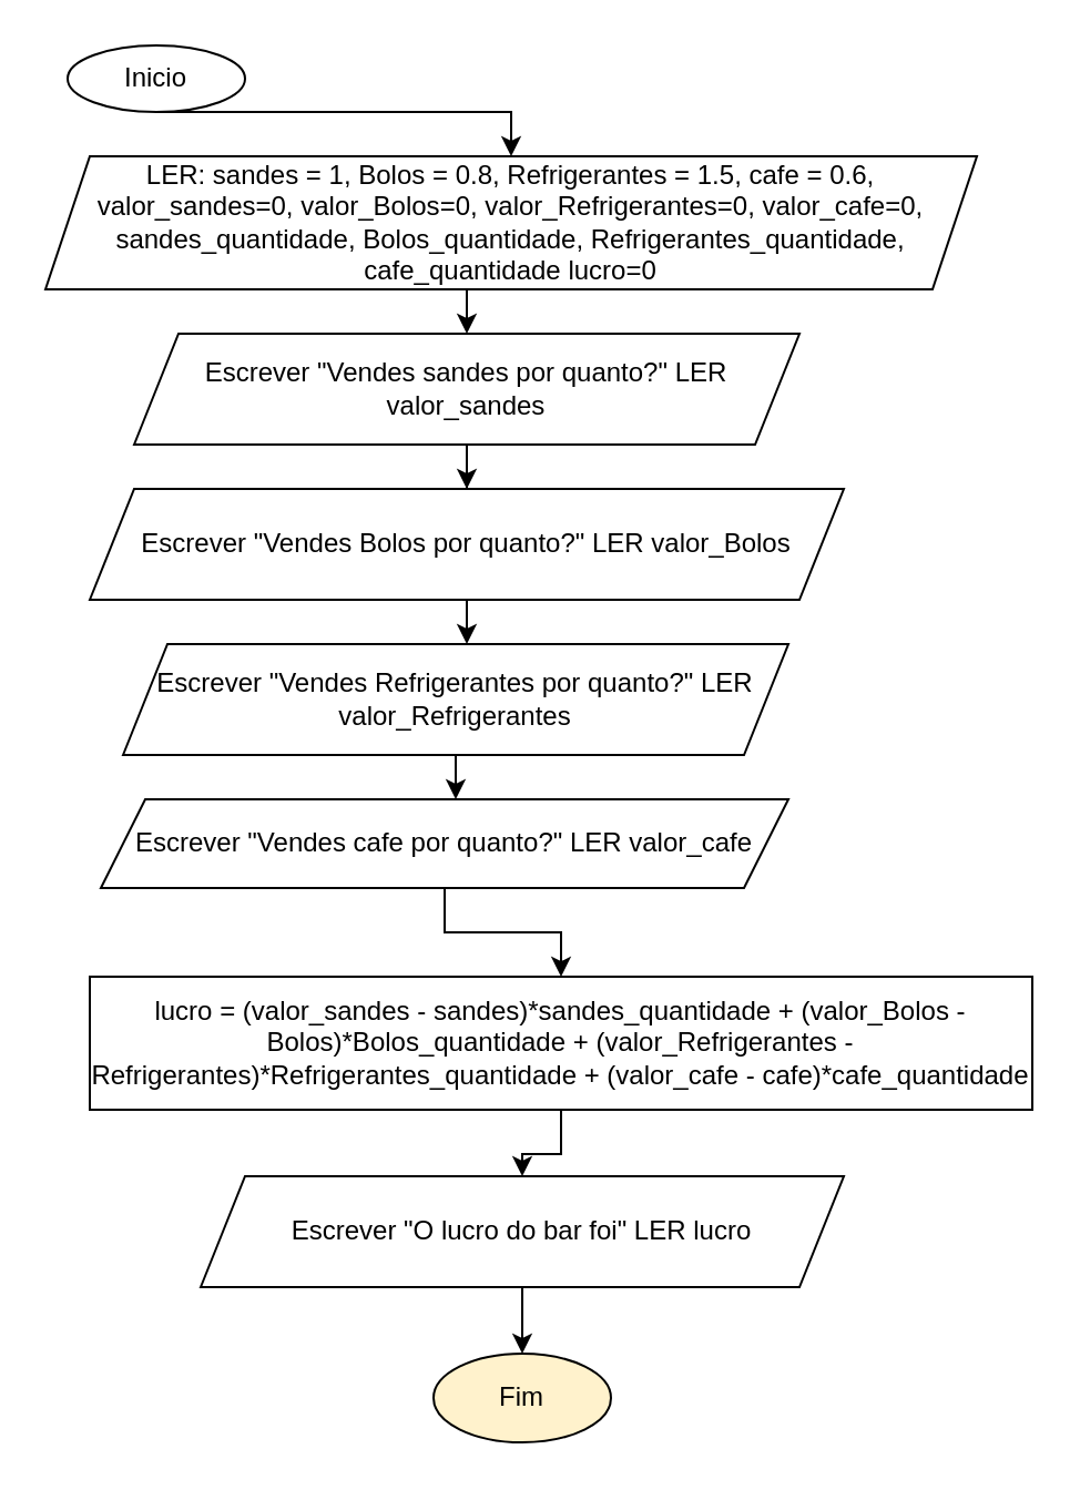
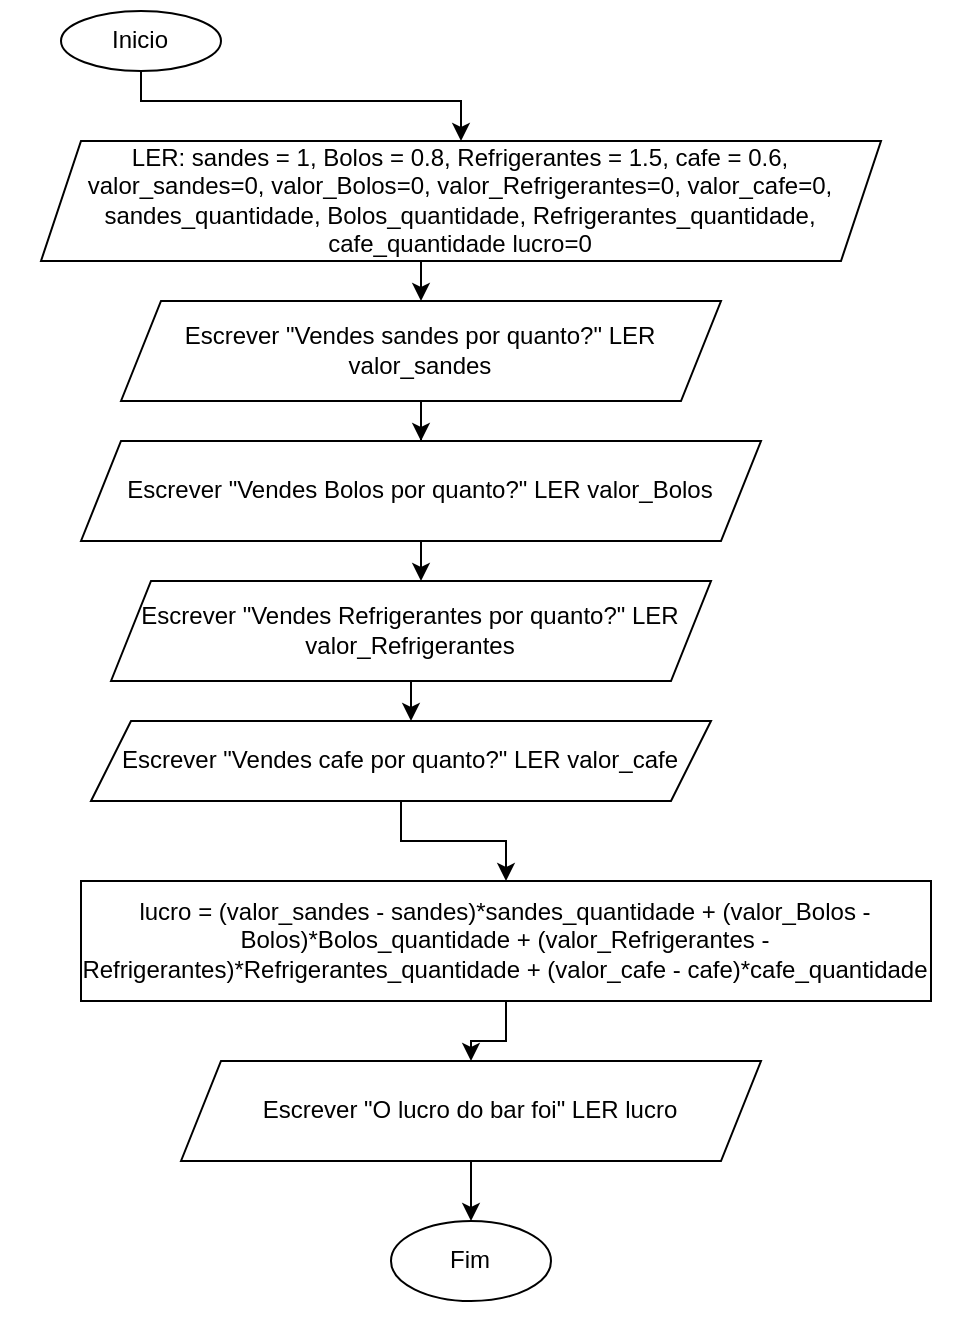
- <mxCell id="3" value="Inicio" style="ellipse;whiteSpace=wrap;html=1;" vertex="1" parent="1"><mxGeometry x="30" y="20" width="80" height="30" as="geometry" /></mxCell>
+ <mxCell id="3" value="Inicio" style="ellipse;whiteSpace=wrap;html=1;" vertex="1" parent="1"><mxGeometry x="30" y="5" width="80" height="30" as="geometry" /></mxCell>
- <mxCell id="18" value="Fim" style="ellipse;whiteSpace=wrap;html=1;fillColor=#fff2cc;" vertex="1" parent="1"><mxGeometry x="195" y="610" width="80" height="40" as="geometry" /></mxCell>
+ <mxCell id="18" value="Fim" style="ellipse;whiteSpace=wrap;html=1;" vertex="1" parent="1"><mxGeometry x="195" y="610" width="80" height="40" as="geometry" /></mxCell>
